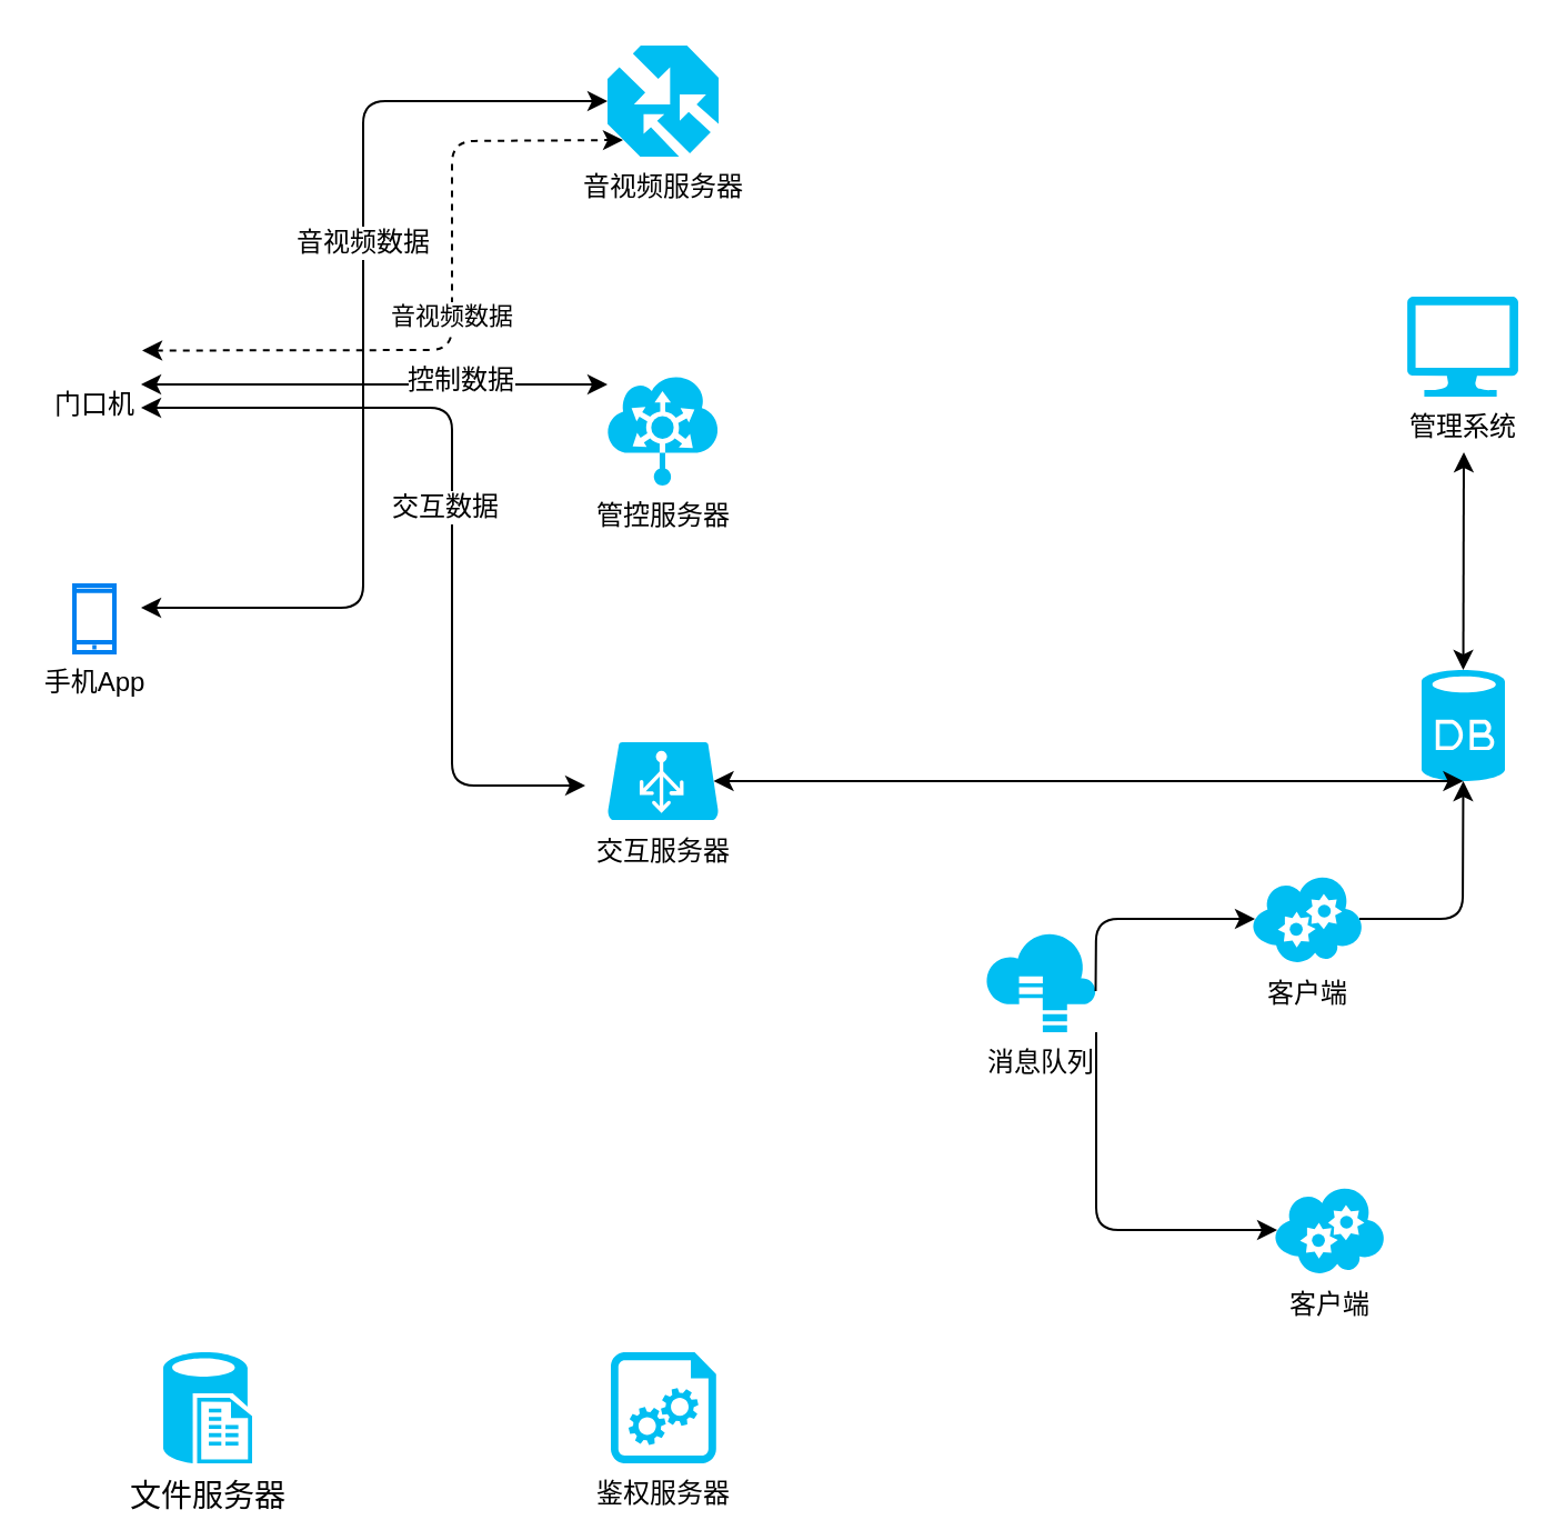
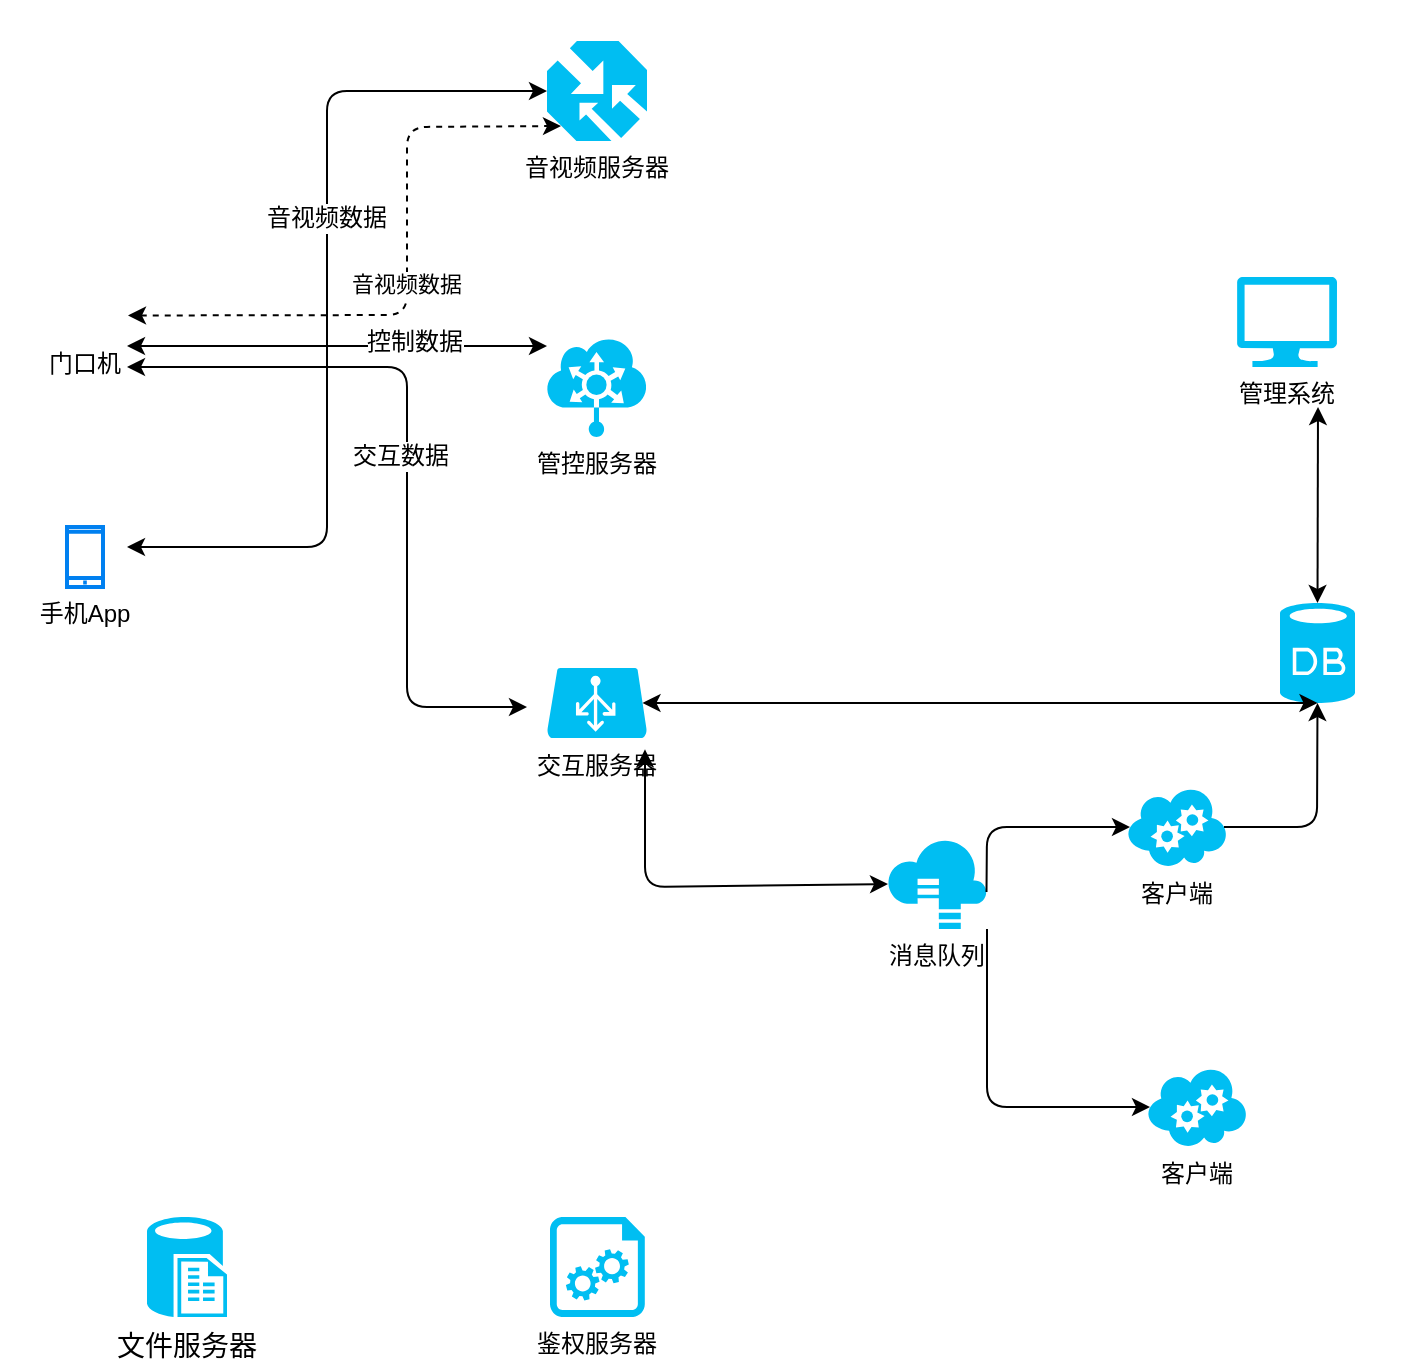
- <mxCell id="8" value="管理系统" style="verticalLabelPosition=bottom;html=1;verticalAlign=top;align=center;strokeColor=none;fillColor=#00BEF2;shape=mxgraph.azure.computer;pointerEvents=1;" parent="1" vertex="1"><mxGeometry x="633" y="133" width="50" height="45" as="geometry" /></mxCell>
+ <mxCell id="8" value="管理系统" style="verticalLabelPosition=bottom;html=1;verticalAlign=top;align=center;strokeColor=none;fillColor=#00BEF2;shape=mxgraph.azure.computer;pointerEvents=1;" parent="1" vertex="1"><mxGeometry x="618" y="138" width="50" height="45" as="geometry" /></mxCell>
+ <mxCell id="19" value="" style="endArrow=classic;startArrow=classic;html=1;fontColor=#000000;exitX=0.01;exitY=0.5;exitDx=0;exitDy=0;exitPerimeter=0;entryX=0.98;entryY=1.162;entryDx=0;entryDy=0;entryPerimeter=0;" edge="1" parent="1" source="18" target="6"><mxGeometry width="50" height="50" relative="1" as="geometry"><mxPoint x="298" y="473" as="sourcePoint" /><mxPoint x="298" y="393" as="targetPoint" /><Array as="points"><mxPoint x="322" y="443" /></Array></mxGeometry></mxCell>
